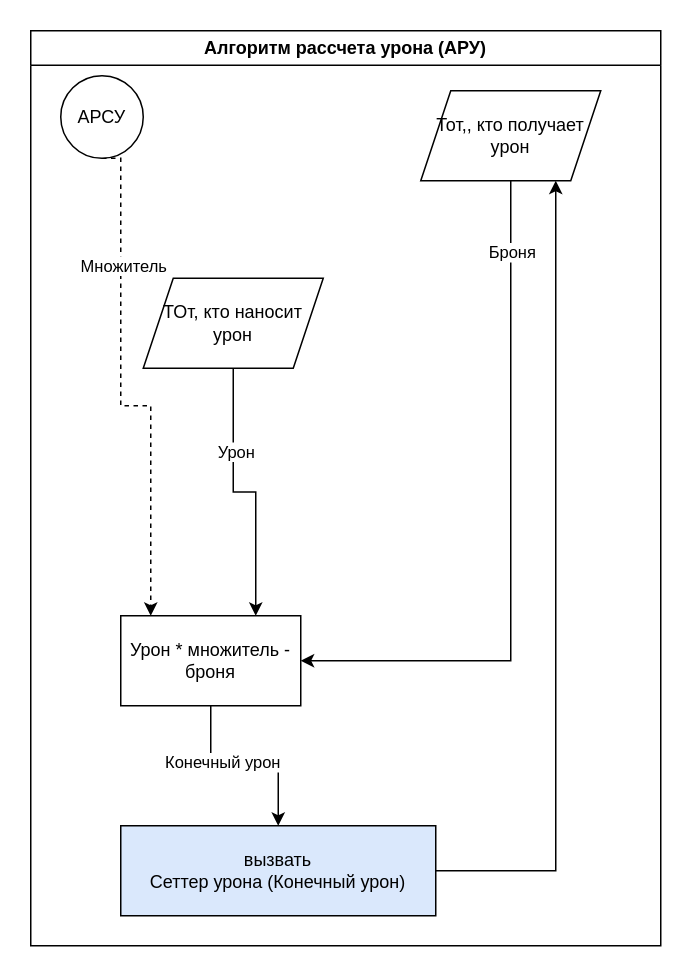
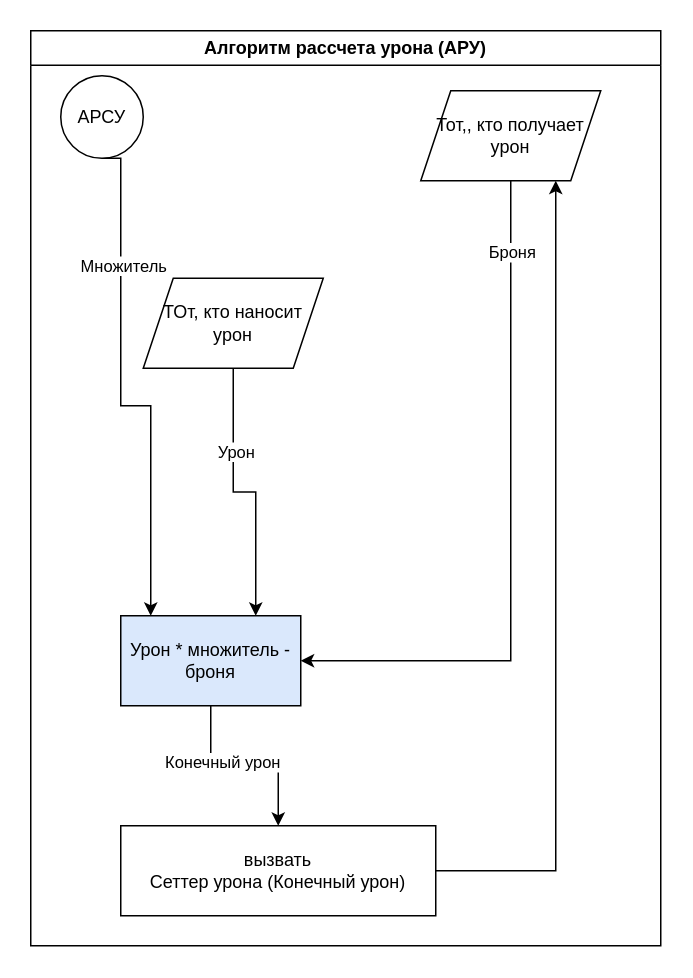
- <mxCell id="3" style="edgeStyle=orthogonalEdgeStyle;rounded=0;orthogonalLoop=1;jettySize=auto;html=1;exitX=0.5;exitY=1;exitDx=0;exitDy=0;dashed=1;" edge="1" parent="2" source="5" target="8"><mxGeometry relative="1" as="geometry"><Array as="points"><mxPoint x="60" y="250" /><mxPoint x="80" y="250" /></Array></mxGeometry></mxCell>
+ <mxCell id="3" style="edgeStyle=orthogonalEdgeStyle;rounded=0;orthogonalLoop=1;jettySize=auto;html=1;exitX=0.5;exitY=1;exitDx=0;exitDy=0;" edge="1" parent="2" source="5" target="8"><mxGeometry relative="1" as="geometry"><Array as="points"><mxPoint x="60" y="250" /><mxPoint x="80" y="250" /></Array></mxGeometry></mxCell>
- <mxCell id="8" value="Урон * множитель - броня" style="rounded=0;whiteSpace=wrap;html=1;" vertex="1" parent="2"><mxGeometry x="60" y="390" width="120" height="60" as="geometry" /></mxCell>
+ <mxCell id="8" value="Урон * множитель - броня" style="rounded=0;whiteSpace=wrap;html=1;fillColor=#dae8fc;" vertex="1" parent="2"><mxGeometry x="60" y="390" width="120" height="60" as="geometry" /></mxCell>
- <mxCell id="10" value="вызвать&lt;br&gt;Сеттер урона (Конечный урон)" style="rounded=0;whiteSpace=wrap;html=1;fillColor=#dae8fc;" vertex="1" parent="2"><mxGeometry x="60" y="530" width="210" height="60" as="geometry" /></mxCell>
+ <mxCell id="10" value="вызвать&lt;br&gt;Сеттер урона (Конечный урон)" style="rounded=0;whiteSpace=wrap;html=1;" vertex="1" parent="2"><mxGeometry x="60" y="530" width="210" height="60" as="geometry" /></mxCell>
